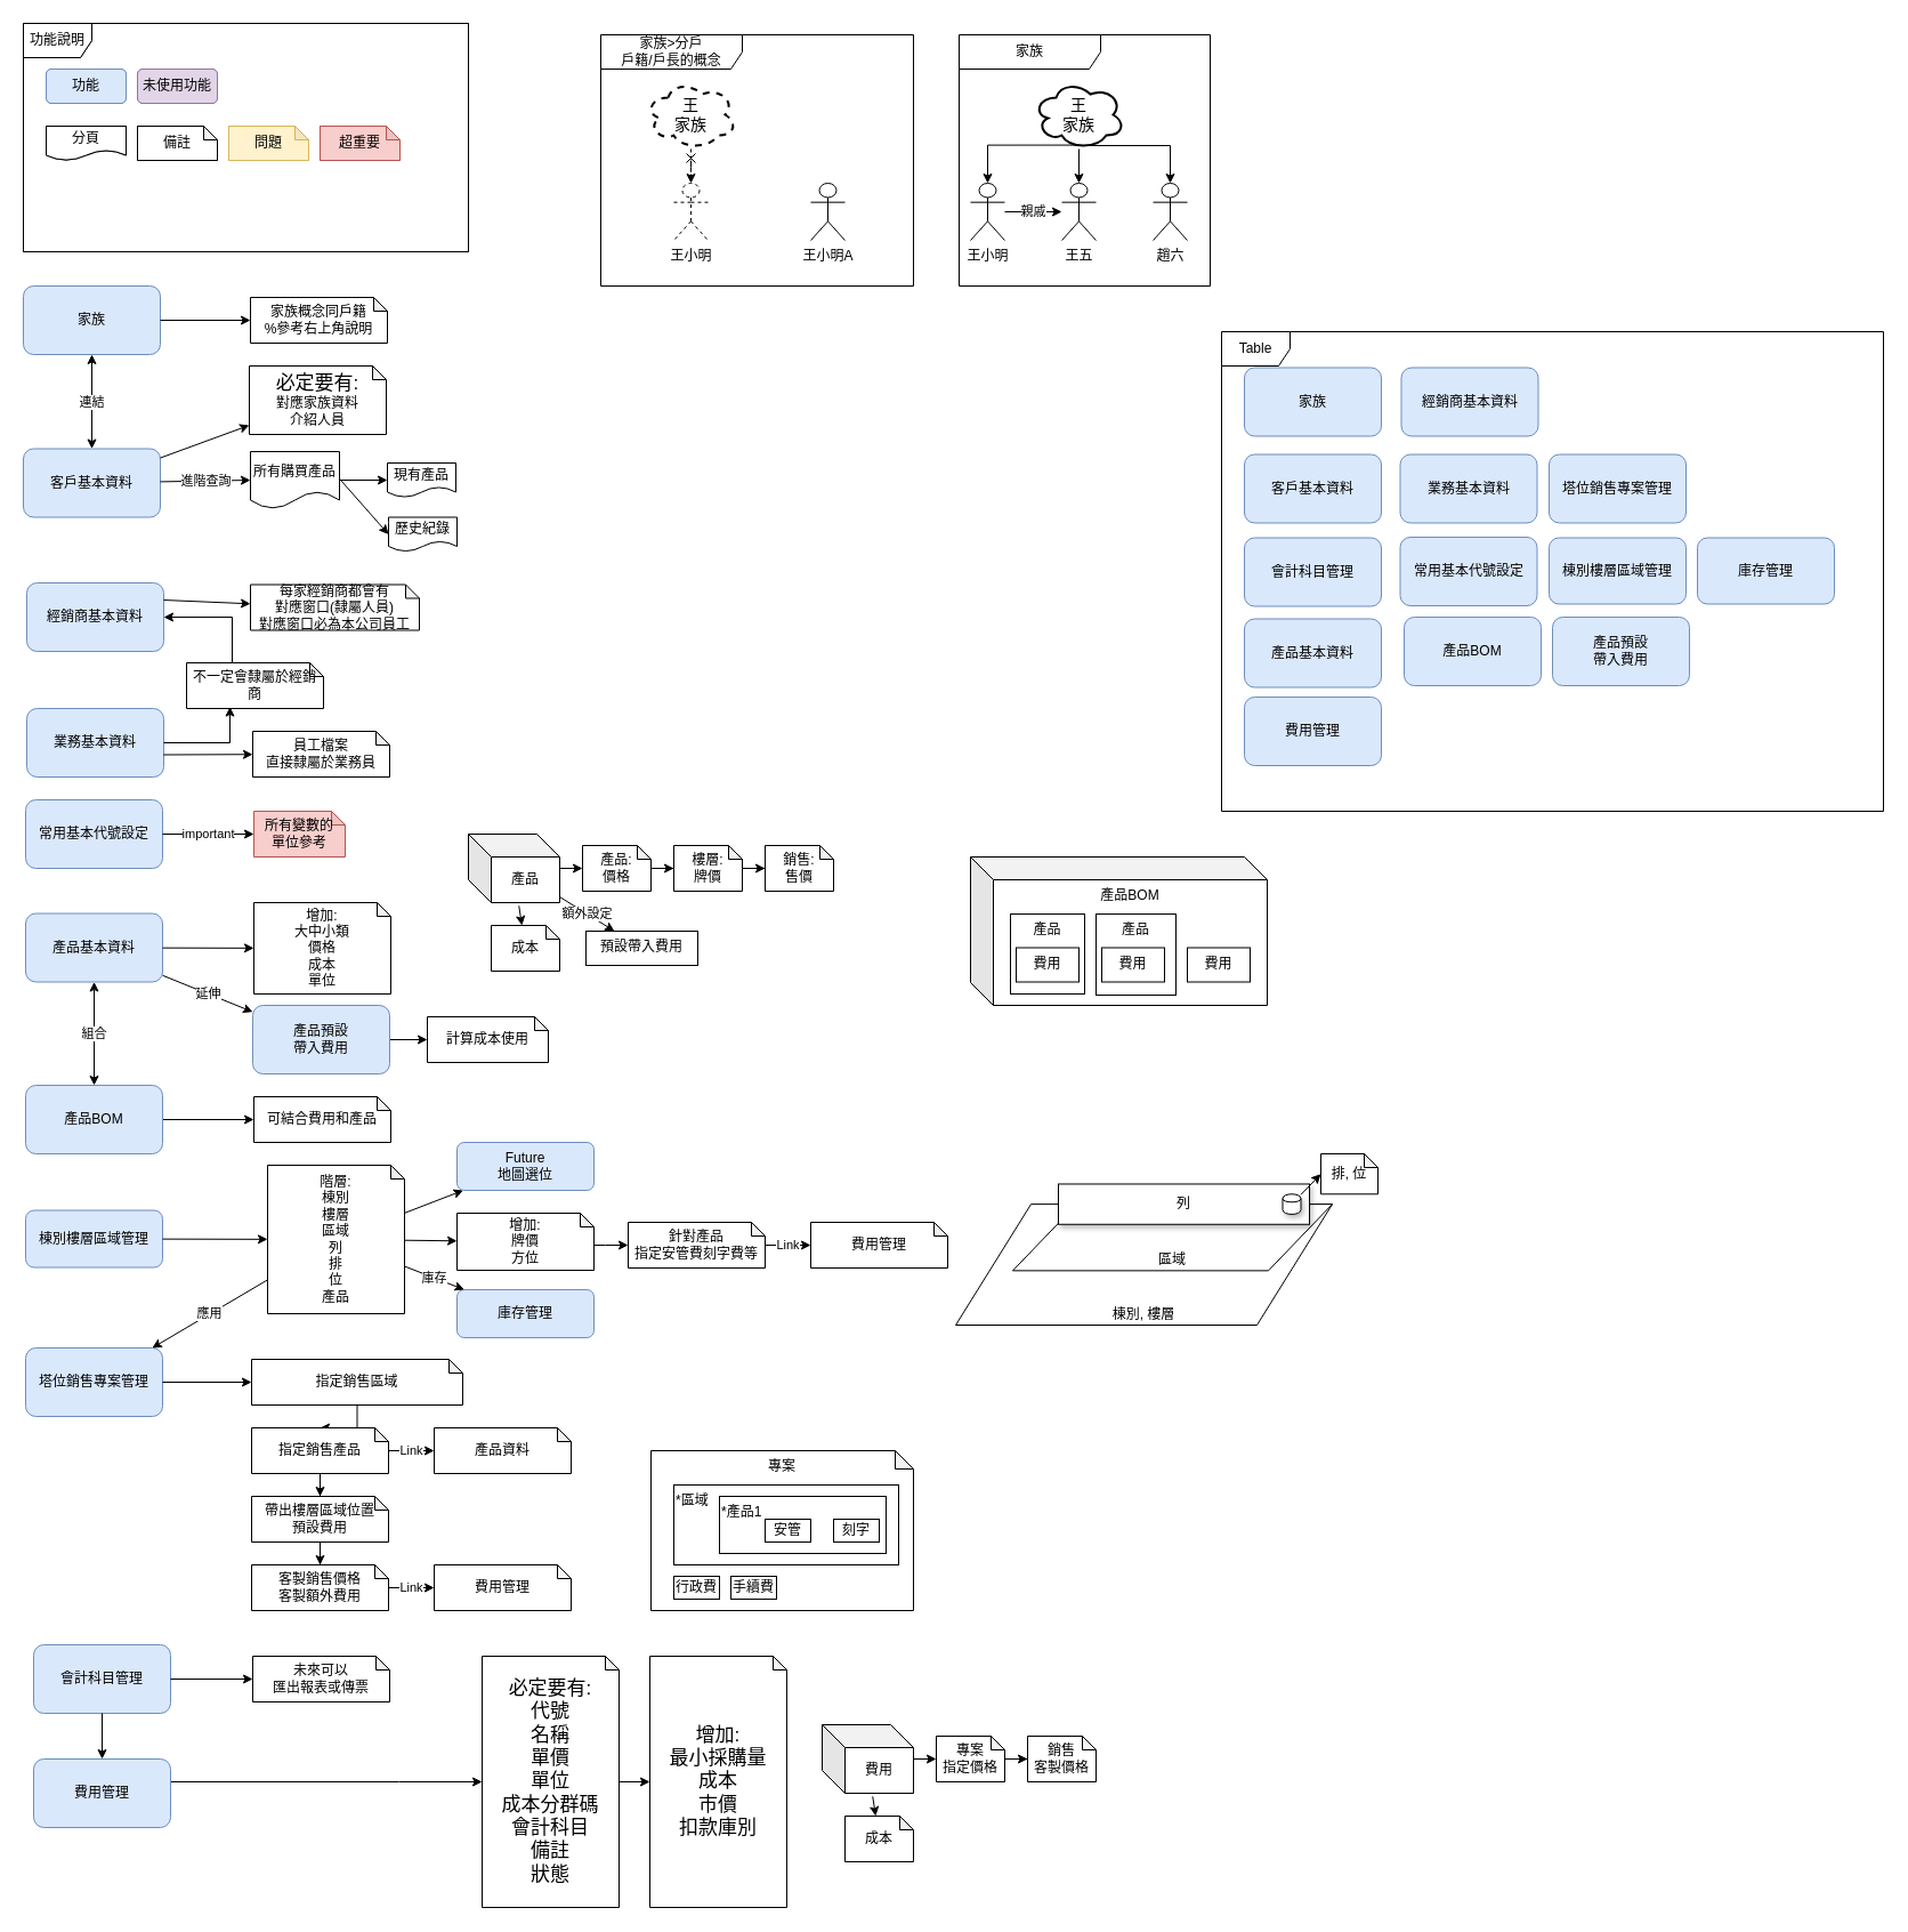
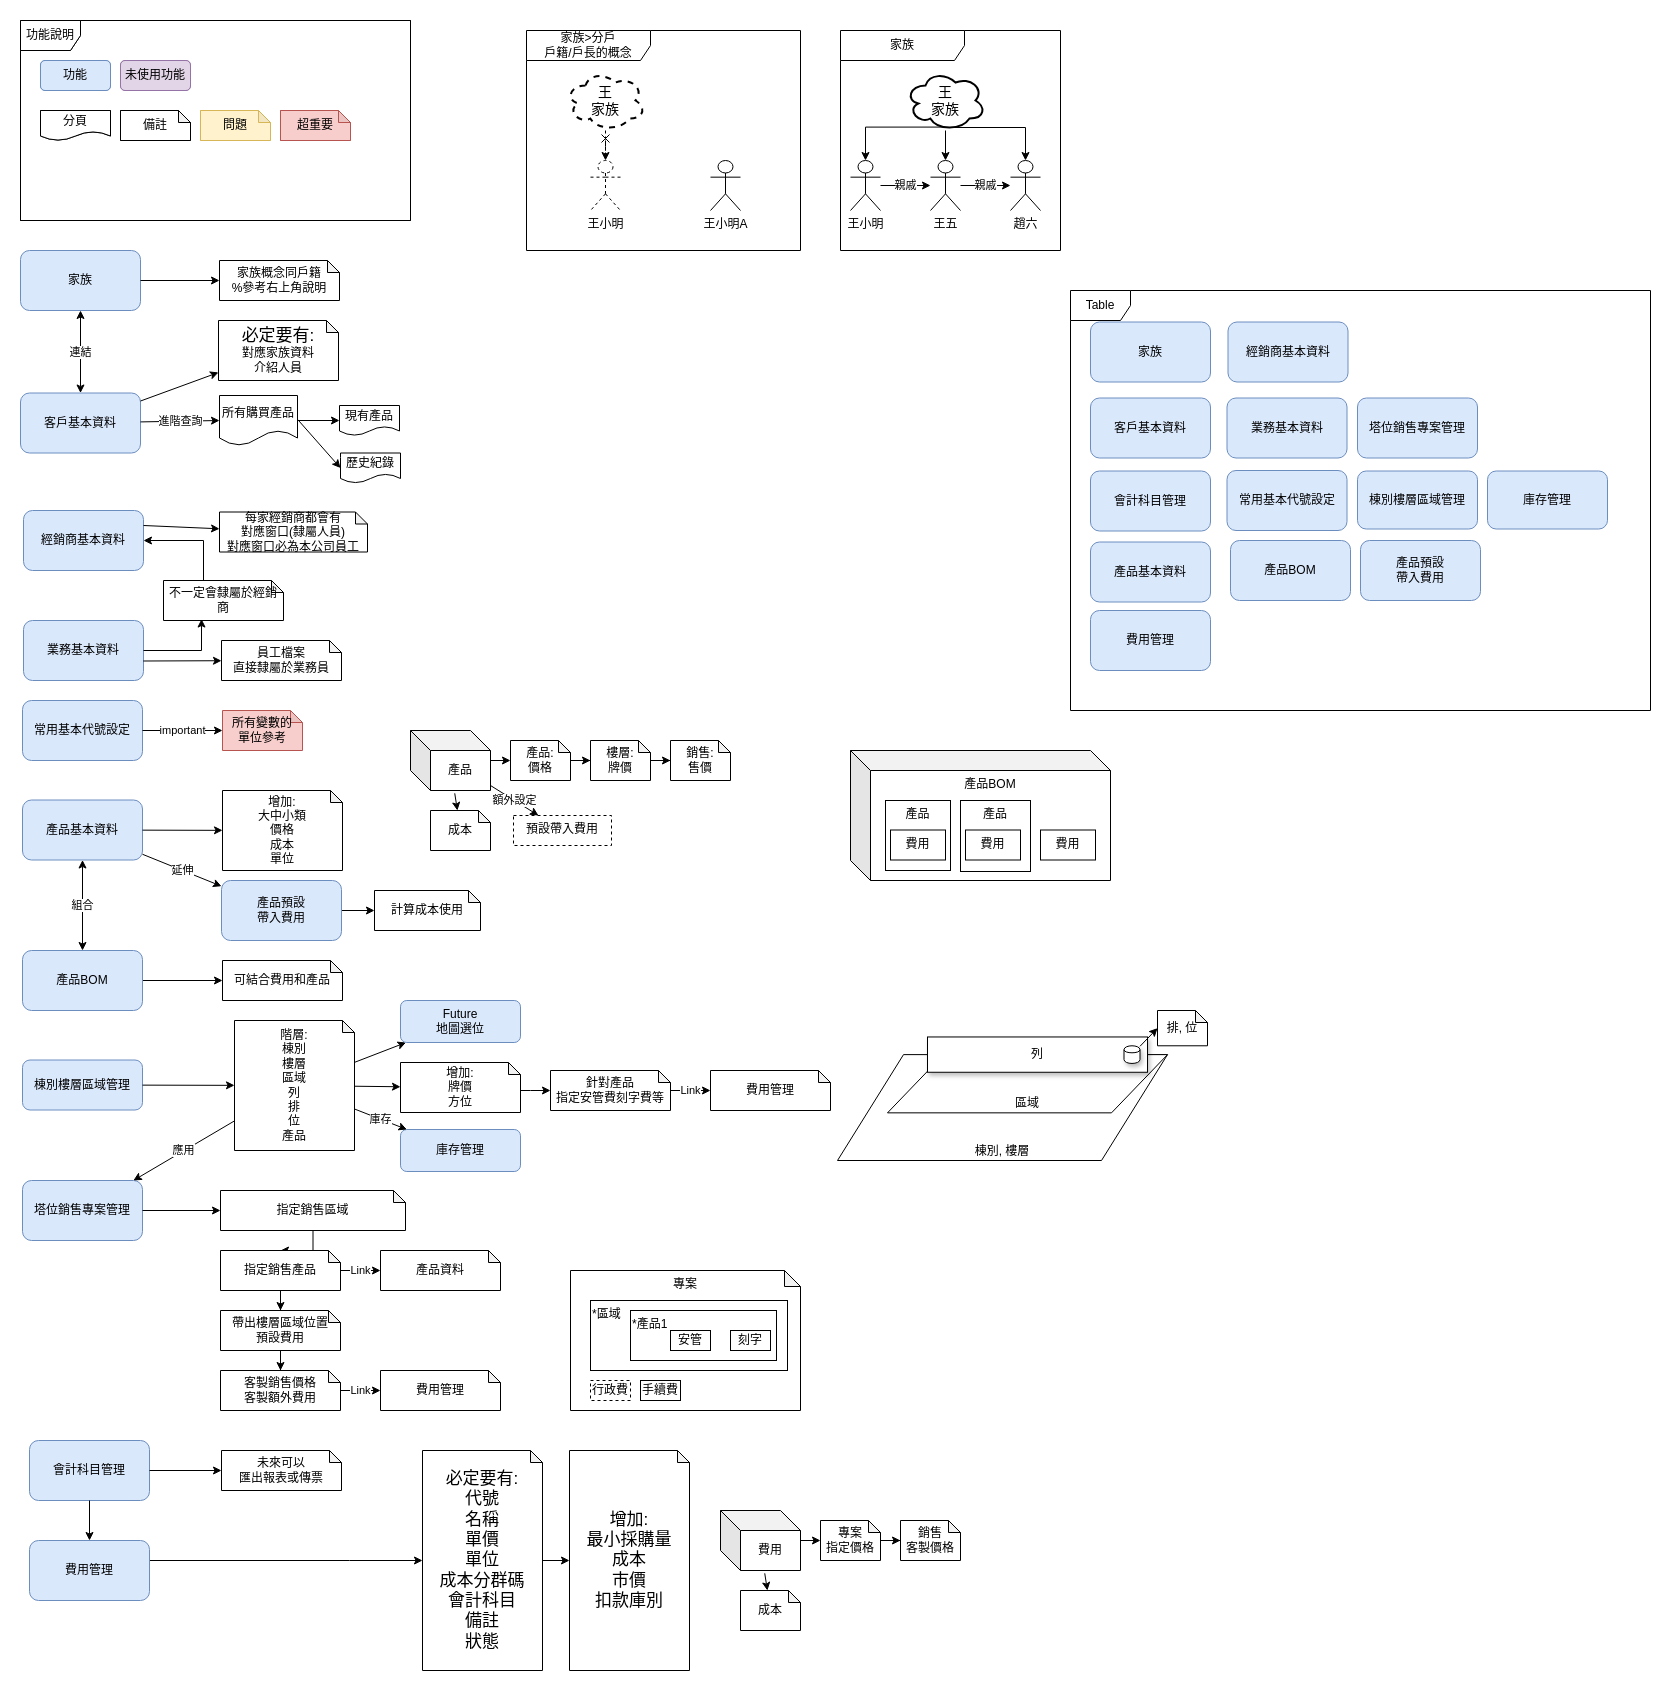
+ <mxCell id="136" value="親戚" style="edgeStyle=orthogonalEdgeStyle;rounded=0;orthogonalLoop=1;jettySize=auto;html=1;" parent="130" source="133" target="135" edge="1"><mxGeometry relative="1" as="geometry" /></mxCell>
- <mxCell id="82" value="預設帶入費用" style="rounded=0;whiteSpace=wrap;html=1;align=center;verticalAlign=top;" parent="72" vertex="1"><mxGeometry x="103" y="85" width="98" height="30" as="geometry" /></mxCell>
+ <mxCell id="82" value="預設帶入費用" style="rounded=0;whiteSpace=wrap;html=1;align=center;verticalAlign=top;dashed=1;" parent="72" vertex="1"><mxGeometry x="103" y="85" width="98" height="30" as="geometry" /></mxCell>
- <mxCell id="156" value="行政費" style="rounded=0;whiteSpace=wrap;html=1;" parent="154" vertex="1"><mxGeometry x="20" y="110" width="40" height="20" as="geometry" /></mxCell>
+ <mxCell id="156" value="行政費" style="rounded=0;whiteSpace=wrap;html=1;dashed=1;" parent="154" vertex="1"><mxGeometry x="20" y="110" width="40" height="20" as="geometry" /></mxCell>
